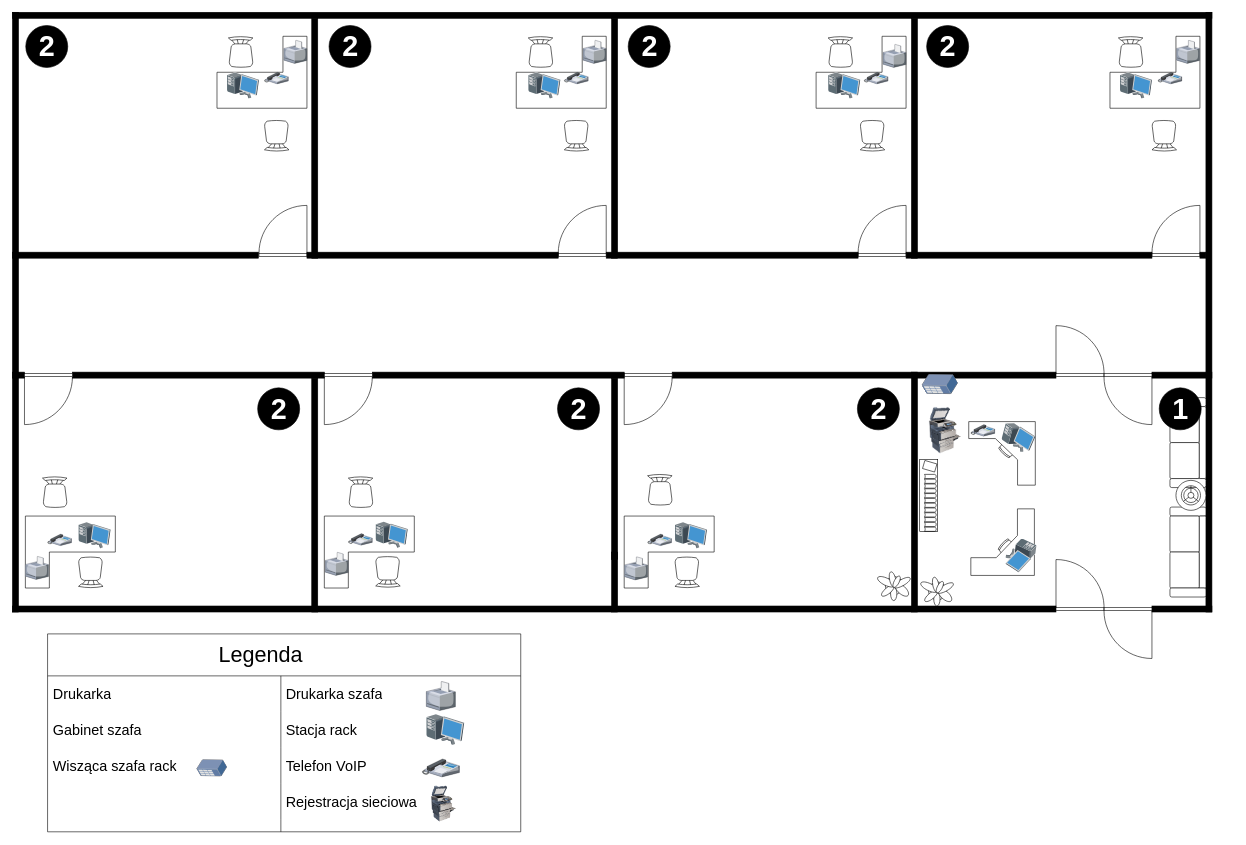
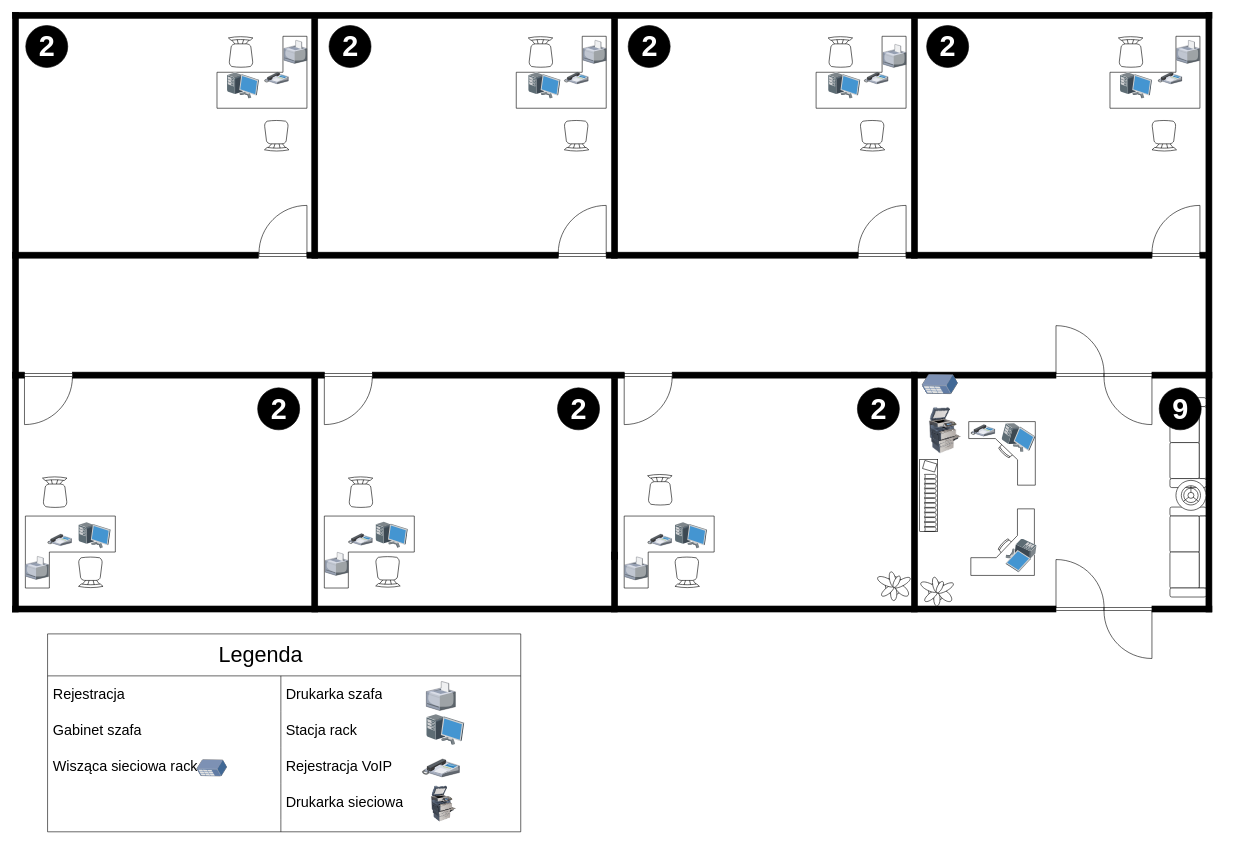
- <mxCell id="106" value="&lt;font color=&quot;#ffffff&quot; style=&quot;font-size: 48px;&quot;&gt;1&lt;/font&gt;" style="text;strokeColor=none;fillColor=none;html=1;fontSize=24;fontStyle=1;verticalAlign=middle;align=center;" parent="1" vertex="1"><mxGeometry x="1924.29" y="661.25" width="85.71" height="40" as="geometry" /></mxCell>
+ <mxCell id="106" value="&lt;font color=&quot;#ffffff&quot; style=&quot;font-size: 48px;&quot;&gt;9&lt;/font&gt;" style="text;strokeColor=none;fillColor=none;html=1;fontSize=24;fontStyle=1;verticalAlign=middle;align=center;" parent="1" vertex="1"><mxGeometry x="1924.29" y="661.25" width="85.71" height="40" as="geometry" /></mxCell>
- <mxCell id="4" value="&lt;div align=&quot;left&quot;&gt;&lt;font style=&quot;font-size: 24px;&quot;&gt;&amp;nbsp;Drukarka&lt;/font&gt;&lt;/div&gt;" style="shape=partialRectangle;html=1;whiteSpace=wrap;connectable=0;fillColor=none;top=0;left=0;bottom=0;right=0;overflow=hidden;pointerEvents=1;strokeColor=inherit;fontSize=16;align=left;" parent="3" vertex="1"><mxGeometry width="389" height="60" as="geometry"><mxRectangle width="389" height="60" as="alternateBounds" /></mxGeometry></mxCell>
+ <mxCell id="4" value="&lt;div align=&quot;left&quot;&gt;&lt;font style=&quot;font-size: 24px;&quot;&gt;&amp;nbsp;Rejestracja&lt;/font&gt;&lt;/div&gt;" style="shape=partialRectangle;html=1;whiteSpace=wrap;connectable=0;fillColor=none;top=0;left=0;bottom=0;right=0;overflow=hidden;pointerEvents=1;strokeColor=inherit;fontSize=16;align=left;" parent="3" vertex="1"><mxGeometry width="389" height="60" as="geometry"><mxRectangle width="389" height="60" as="alternateBounds" /></mxGeometry></mxCell>
- <mxCell id="10" value="&lt;div align=&quot;left&quot;&gt;&lt;font style=&quot;font-size: 24px;&quot;&gt;&amp;nbsp;Wisząca szafa rack&lt;/font&gt;&lt;br&gt;&lt;/div&gt;" style="shape=partialRectangle;html=1;whiteSpace=wrap;connectable=0;fillColor=none;top=0;left=0;bottom=0;right=0;overflow=hidden;strokeColor=inherit;fontSize=16;align=left;" parent="9" vertex="1"><mxGeometry width="389" height="60" as="geometry"><mxRectangle width="389" height="60" as="alternateBounds" /></mxGeometry></mxCell>
+ <mxCell id="10" value="&lt;div align=&quot;left&quot;&gt;&lt;font style=&quot;font-size: 24px;&quot;&gt;&amp;nbsp;Wisząca sieciowa rack&lt;/font&gt;&lt;br&gt;&lt;/div&gt;" style="shape=partialRectangle;html=1;whiteSpace=wrap;connectable=0;fillColor=none;top=0;left=0;bottom=0;right=0;overflow=hidden;strokeColor=inherit;fontSize=16;align=left;" parent="9" vertex="1"><mxGeometry width="389" height="60" as="geometry"><mxRectangle width="389" height="60" as="alternateBounds" /></mxGeometry></mxCell>
- <mxCell id="11" value="&lt;font style=&quot;font-size: 24px;&quot;&gt;Telefon VoIP&lt;/font&gt;" style="shape=partialRectangle;html=1;whiteSpace=wrap;connectable=0;fillColor=none;top=0;left=0;bottom=0;right=0;align=left;spacingLeft=6;overflow=hidden;strokeColor=inherit;fontSize=16;" parent="9" vertex="1"><mxGeometry x="389" width="400" height="60" as="geometry"><mxRectangle width="400" height="60" as="alternateBounds" /></mxGeometry></mxCell>
+ <mxCell id="11" value="&lt;font style=&quot;font-size: 24px;&quot;&gt;Rejestracja VoIP&lt;/font&gt;" style="shape=partialRectangle;html=1;whiteSpace=wrap;connectable=0;fillColor=none;top=0;left=0;bottom=0;right=0;align=left;spacingLeft=6;overflow=hidden;strokeColor=inherit;fontSize=16;" parent="9" vertex="1"><mxGeometry x="389" width="400" height="60" as="geometry"><mxRectangle width="400" height="60" as="alternateBounds" /></mxGeometry></mxCell>
- <mxCell id="14" value="&lt;font style=&quot;font-size: 24px;&quot;&gt;Rejestracja sieciowa&lt;/font&gt;" style="shape=partialRectangle;html=1;whiteSpace=wrap;connectable=0;fillColor=none;top=0;left=0;bottom=0;right=0;align=left;spacingLeft=6;overflow=hidden;strokeColor=inherit;fontSize=16;" parent="12" vertex="1"><mxGeometry x="389" width="400" height="60" as="geometry"><mxRectangle width="400" height="60" as="alternateBounds" /></mxGeometry></mxCell>
+ <mxCell id="14" value="&lt;font style=&quot;font-size: 24px;&quot;&gt;Drukarka sieciowa&lt;/font&gt;" style="shape=partialRectangle;html=1;whiteSpace=wrap;connectable=0;fillColor=none;top=0;left=0;bottom=0;right=0;align=left;spacingLeft=6;overflow=hidden;strokeColor=inherit;fontSize=16;" parent="12" vertex="1"><mxGeometry x="389" width="400" height="60" as="geometry"><mxRectangle width="400" height="60" as="alternateBounds" /></mxGeometry></mxCell>
